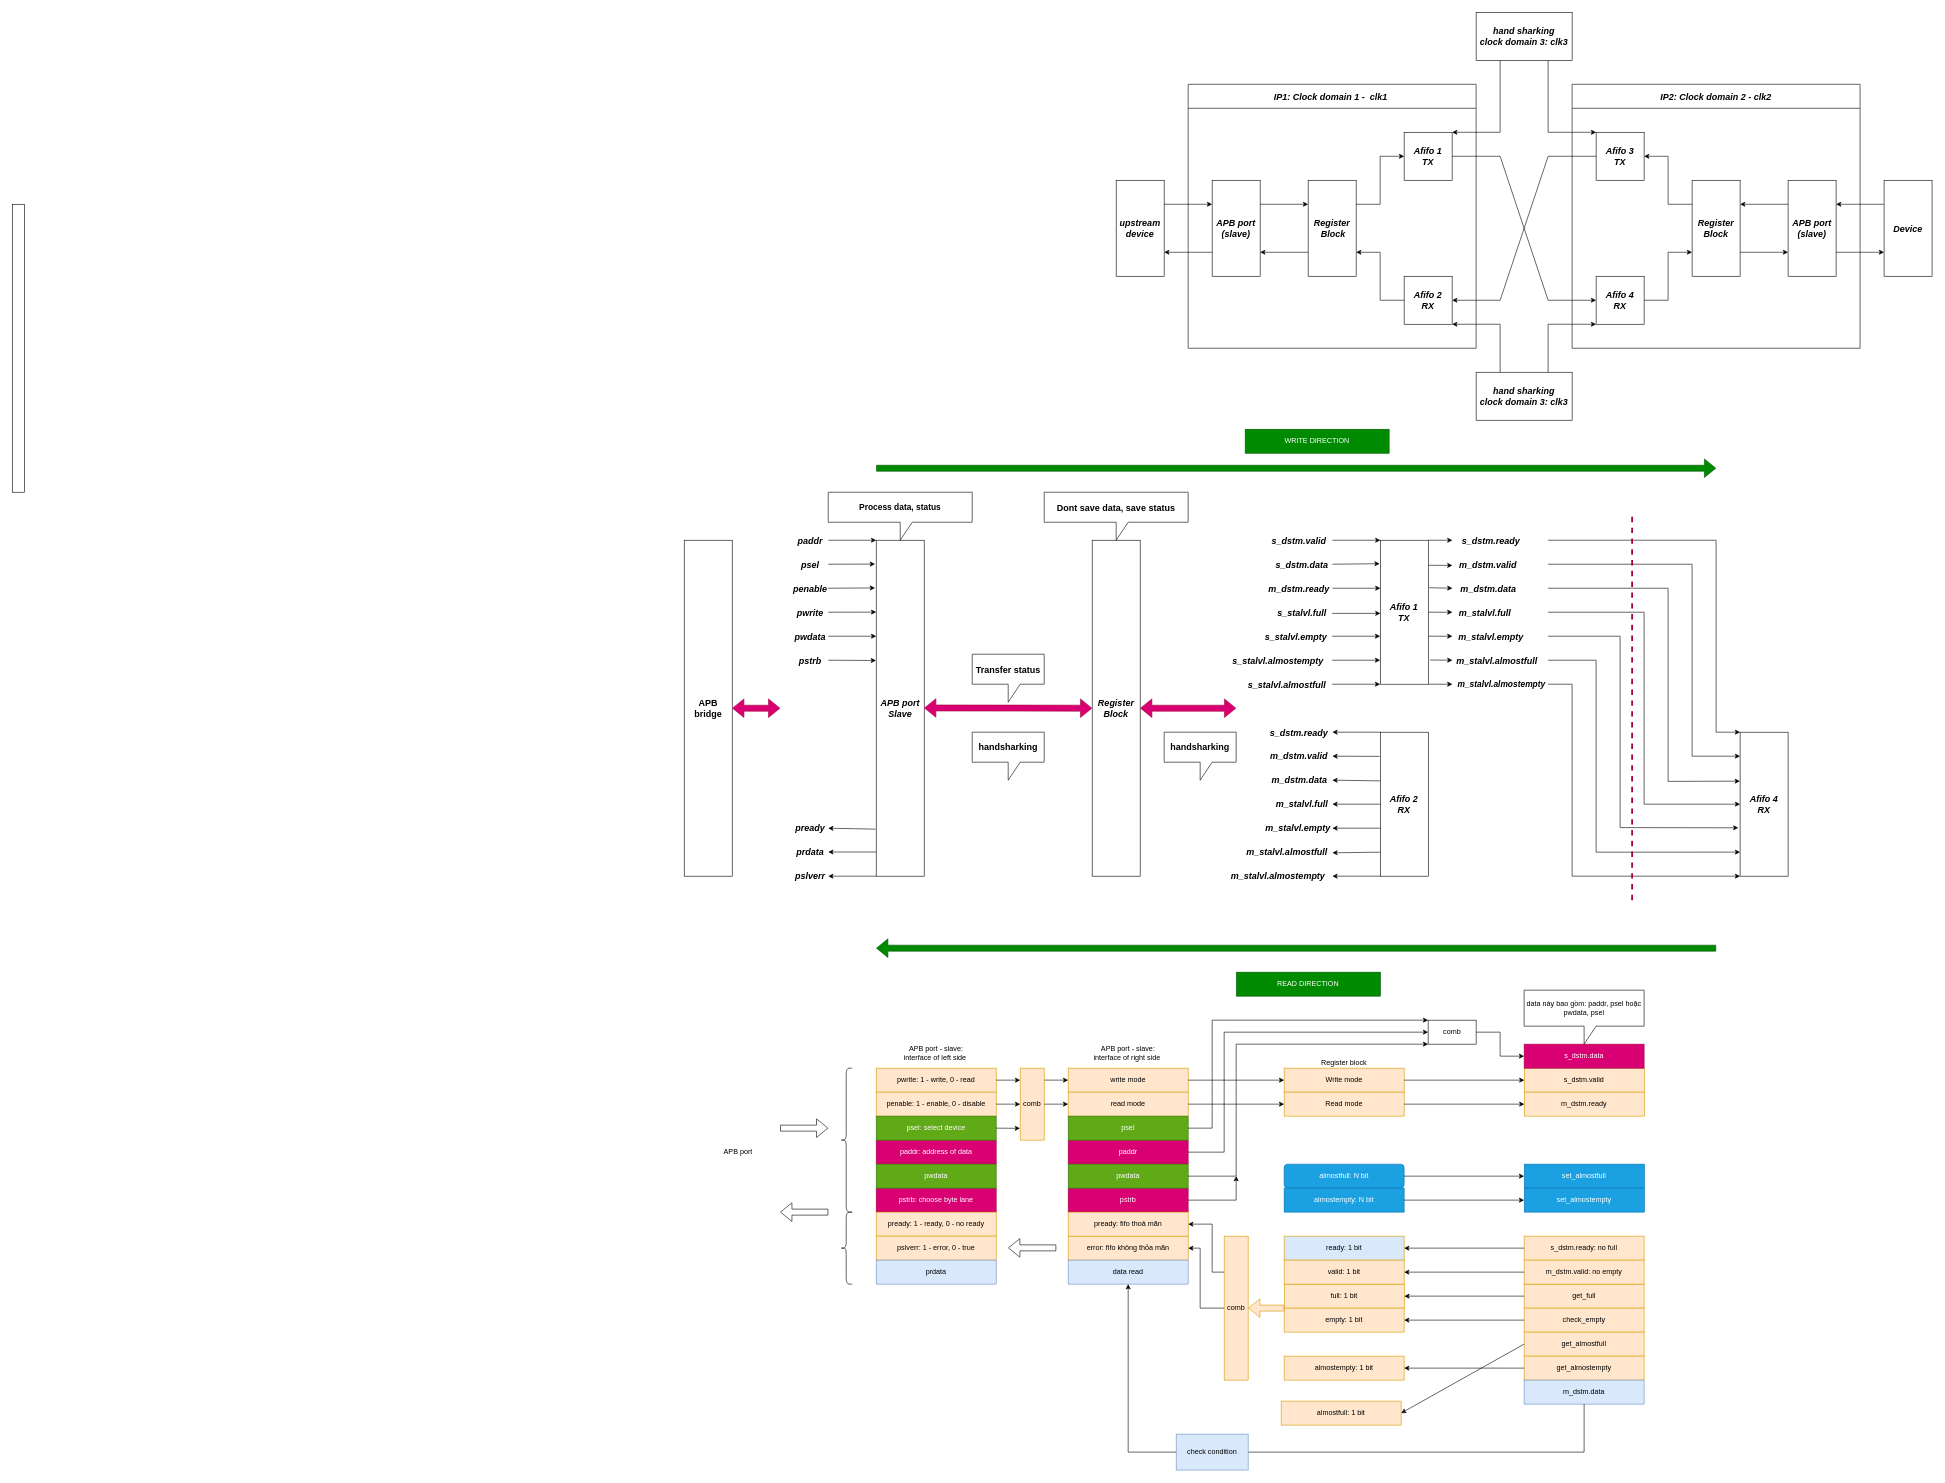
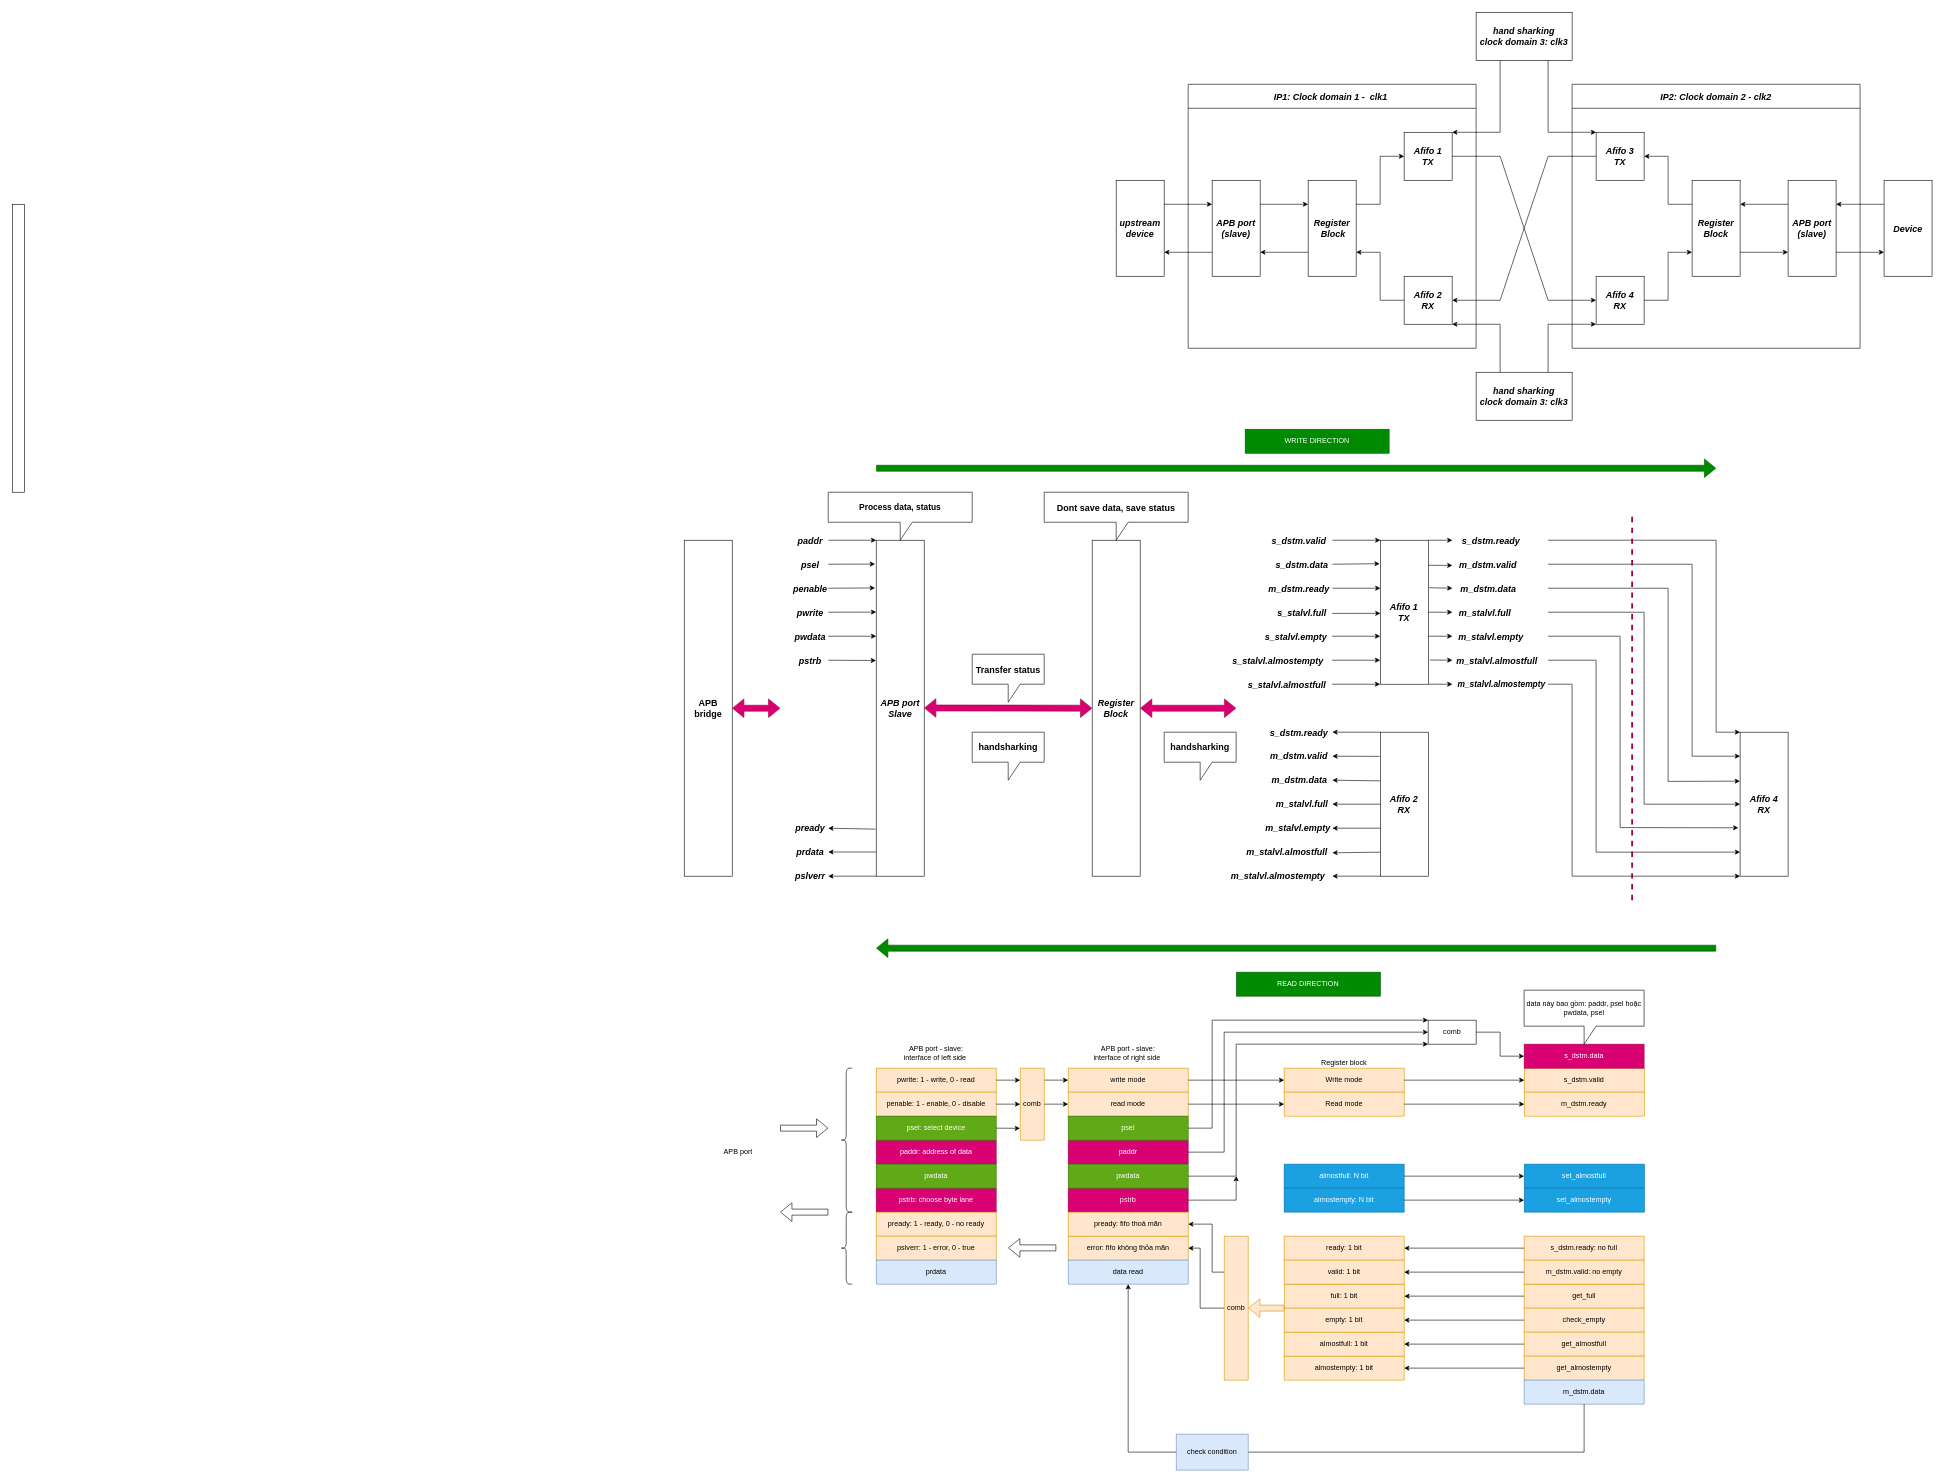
- <mxCell id="153" value="almostfull: N bit" style="whiteSpace=wrap;html=1;fillColor=#1ba1e2;fontColor=#ffffff;strokeColor=#006EAF;rounded=1;" parent="1" vertex="1"><mxGeometry x="2140" y="1940" width="200" height="40" as="geometry" /></mxCell>
+ <mxCell id="153" value="almostfull: N bit" style="rounded=0;whiteSpace=wrap;html=1;fillColor=#1ba1e2;fontColor=#ffffff;strokeColor=#006EAF;" parent="1" vertex="1"><mxGeometry x="2140" y="1940" width="200" height="40" as="geometry" /></mxCell>
- <mxCell id="164" value="ready: 1 bit" style="rounded=0;whiteSpace=wrap;html=1;fillColor=#dae8fc;strokeColor=#d79b00;" parent="1" vertex="1"><mxGeometry x="2140" y="2060" width="200" height="40" as="geometry" /></mxCell>
+ <mxCell id="164" value="ready: 1 bit" style="rounded=0;whiteSpace=wrap;html=1;fillColor=#ffe6cc;strokeColor=#d79b00;" parent="1" vertex="1"><mxGeometry x="2140" y="2060" width="200" height="40" as="geometry" /></mxCell>
- <mxCell id="161" value="almostfull: 1 bit" style="rounded=0;whiteSpace=wrap;html=1;fillColor=#ffe6cc;strokeColor=#d79b00;" parent="1" vertex="1"><mxGeometry x="2135" y="2335" width="200" height="40" as="geometry" /></mxCell>
+ <mxCell id="161" value="almostfull: 1 bit" style="rounded=0;whiteSpace=wrap;html=1;fillColor=#ffe6cc;strokeColor=#d79b00;" parent="1" vertex="1"><mxGeometry x="2140" y="2220" width="200" height="40" as="geometry" /></mxCell>
